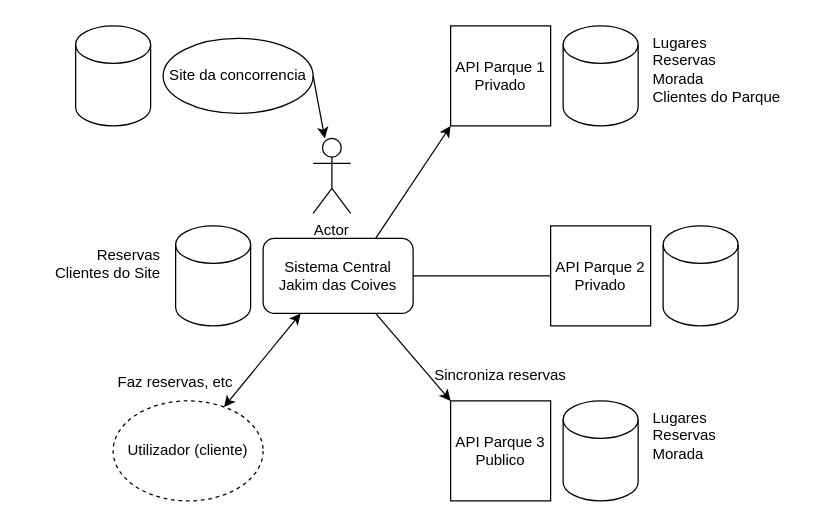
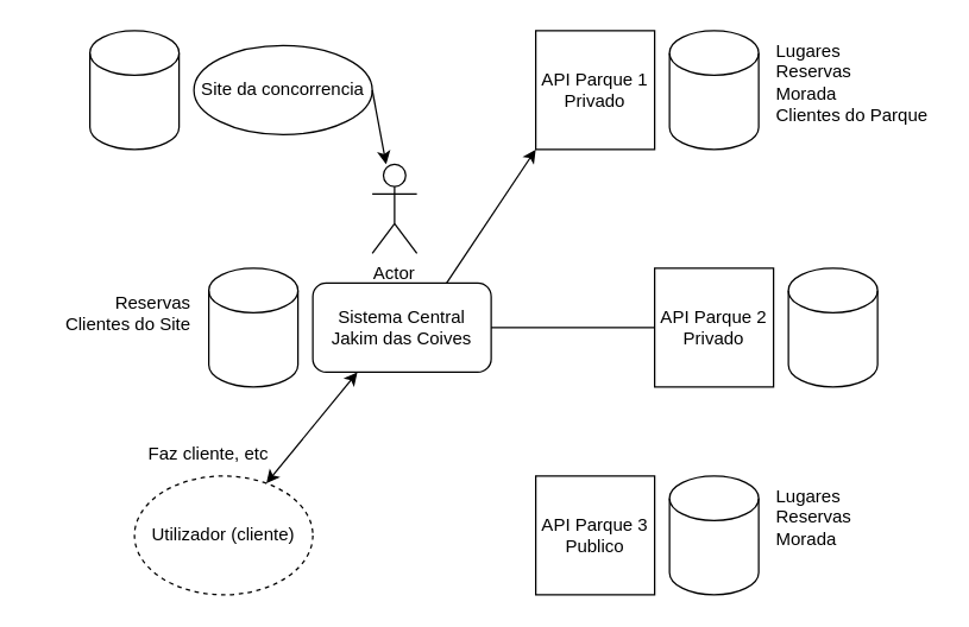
- <mxCell id="8" value="" style="endArrow=classic;html=1;exitX=0.75;exitY=1;exitDx=0;exitDy=0;entryX=0;entryY=0;entryDx=0;entryDy=0;" edge="1" parent="1" source="2" target="5"><mxGeometry width="50" height="50" relative="1" as="geometry"><mxPoint x="250" y="250" as="sourcePoint" /><mxPoint x="300" y="200" as="targetPoint" /></mxGeometry></mxCell>
- <mxCell id="23" value="Sincroniza reservas" style="text;html=1;strokeColor=none;fillColor=none;align=center;verticalAlign=middle;whiteSpace=wrap;rounded=0;" vertex="1" parent="1"><mxGeometry x="340" y="290" width="120" height="20" as="geometry" /></mxCell>
- <mxCell id="22" value="Faz reservas, etc" style="text;html=1;strokeColor=none;fillColor=none;align=center;verticalAlign=middle;whiteSpace=wrap;rounded=0;" vertex="1" parent="1"><mxGeometry x="90" y="300" width="100" height="10" as="geometry" /></mxCell>
+ <mxCell id="22" value="Faz cliente, etc" style="text;html=1;strokeColor=none;fillColor=none;align=center;verticalAlign=middle;whiteSpace=wrap;rounded=0;" vertex="1" parent="1"><mxGeometry x="90" y="300" width="100" height="10" as="geometry" /></mxCell>
